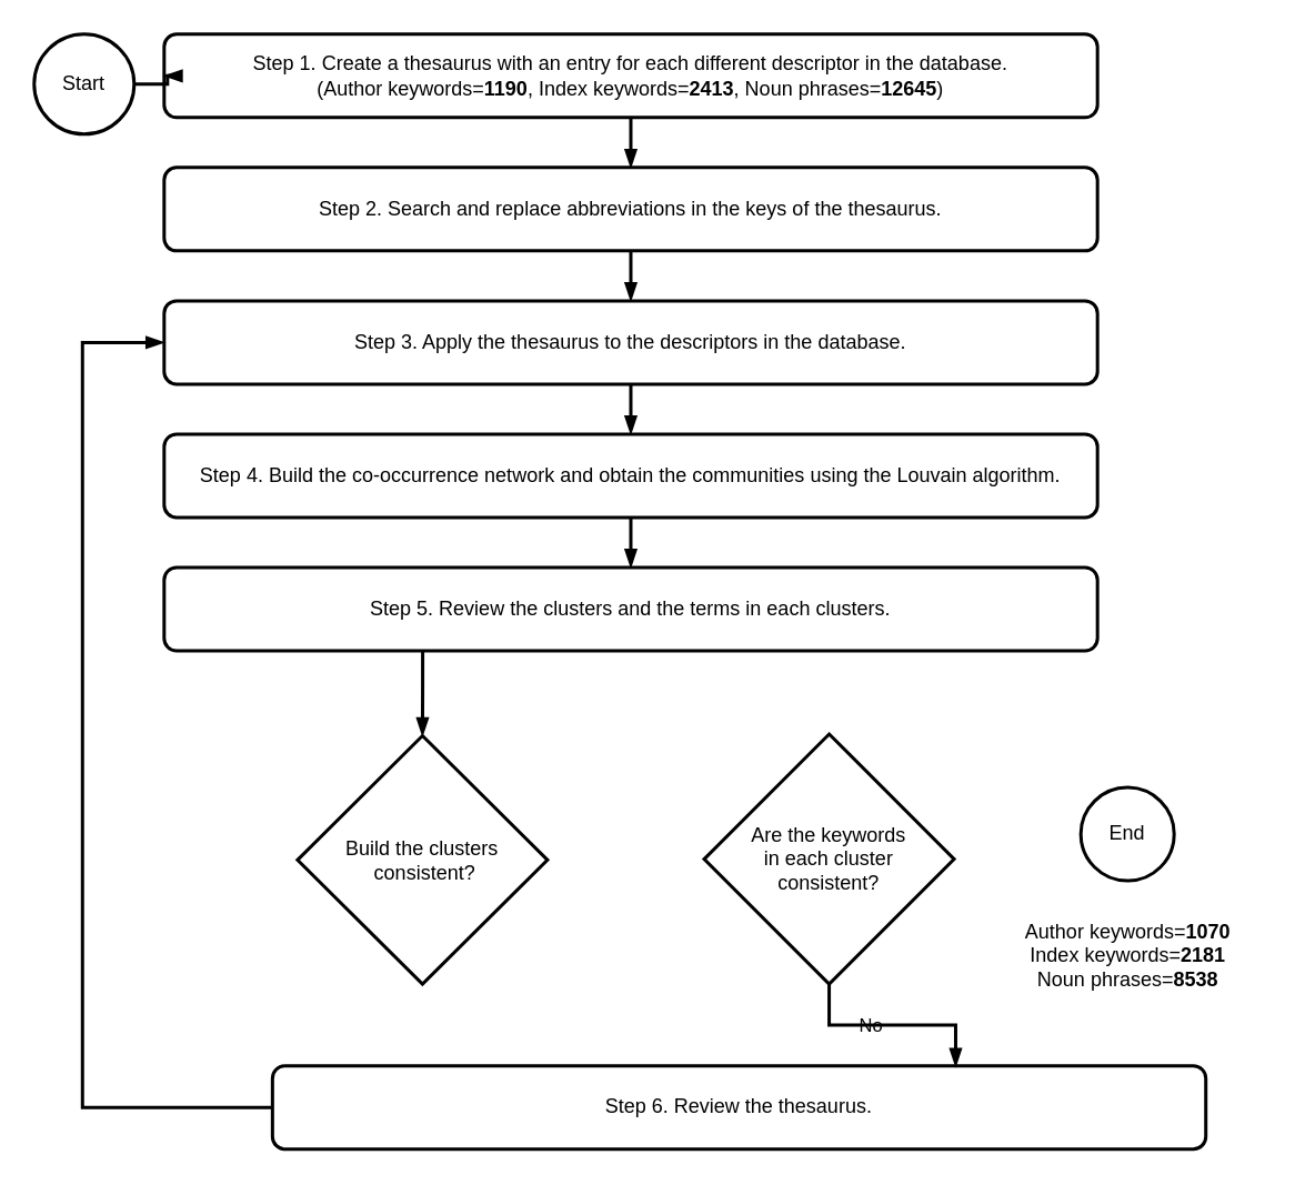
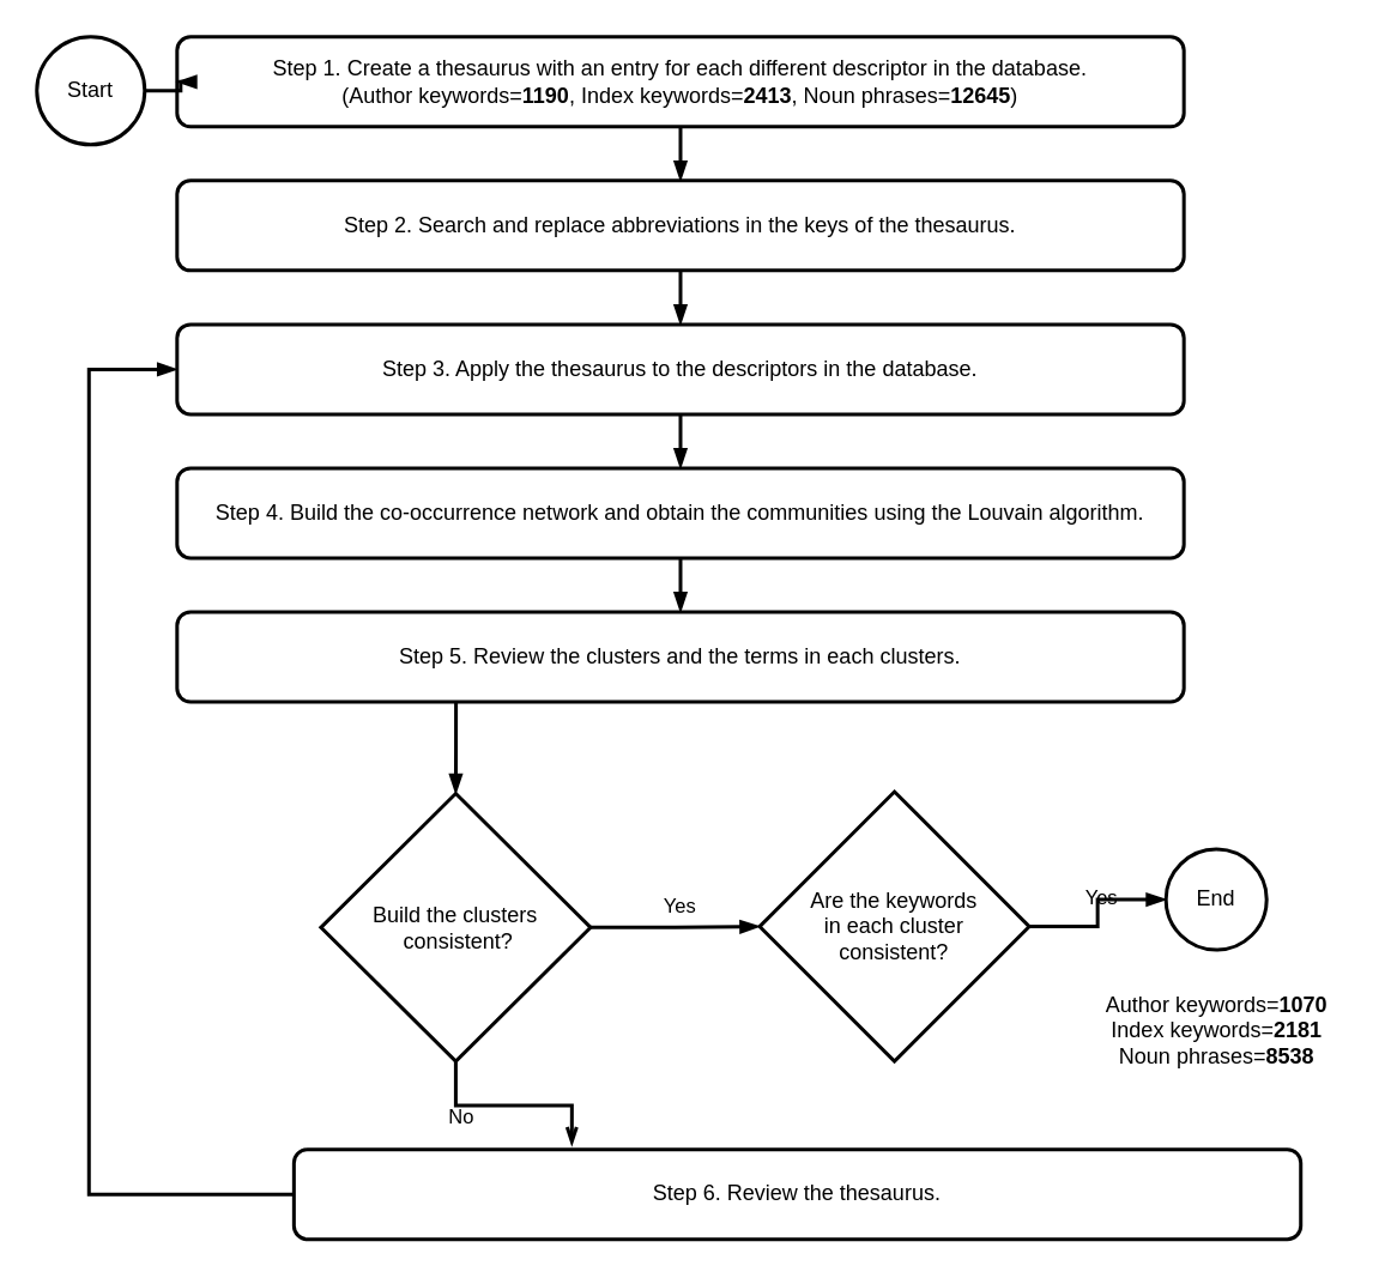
+ <mxCell id="17" style="edgeStyle=orthogonalEdgeStyle;rounded=0;orthogonalLoop=1;jettySize=auto;html=1;entryX=0;entryY=0.5;entryDx=0;entryDy=0;strokeColor=#000000;strokeWidth=2;endArrow=blockThin;endFill=1;" parent="1" source="13" target="16" edge="1"><mxGeometry relative="1" as="geometry" /></mxCell>
+ <mxCell id="18" value="Yes" style="edgeLabel;html=1;align=center;verticalAlign=middle;resizable=0;points=[];fontColor=#000000;labelBackgroundColor=none;" parent="17" vertex="1" connectable="0"><mxGeometry x="-0.086" y="-1" relative="1" as="geometry"><mxPoint y="-13" as="offset" /></mxGeometry></mxCell>
+ <mxCell id="14" style="edgeStyle=orthogonalEdgeStyle;rounded=0;orthogonalLoop=1;jettySize=auto;html=1;entryX=0;entryY=0.5;entryDx=0;entryDy=0;strokeColor=#000000;endArrow=blockThin;endFill=1;strokeWidth=2;" parent="1" source="12" target="13" edge="1"><mxGeometry relative="1" as="geometry" /></mxCell>
+ <mxCell id="15" value="Yes&amp;nbsp;" style="edgeLabel;html=1;align=center;verticalAlign=middle;resizable=0;points=[];fontColor=#000000;labelBackgroundColor=none;" parent="14" vertex="1" connectable="0"><mxGeometry x="0.121" y="1" relative="1" as="geometry"><mxPoint x="-2" y="-11" as="offset" /></mxGeometry></mxCell>
+ <mxCell id="21" style="edgeStyle=orthogonalEdgeStyle;rounded=0;orthogonalLoop=1;jettySize=auto;html=1;entryX=0.276;entryY=-0.045;entryDx=0;entryDy=0;entryPerimeter=0;strokeColor=#000000;strokeWidth=2;endArrow=openThin;endFill=0;" parent="1" source="12" target="20" edge="1"><mxGeometry relative="1" as="geometry" /></mxCell>
+ <mxCell id="22" value="No" style="edgeLabel;html=1;align=center;verticalAlign=middle;resizable=0;points=[];fontColor=#000000;labelBackgroundColor=none;" parent="21" vertex="1" connectable="0"><mxGeometry x="-0.228" relative="1" as="geometry"><mxPoint x="-16" y="6" as="offset" /></mxGeometry></mxCell>
- <mxCell id="23" style="edgeStyle=orthogonalEdgeStyle;rounded=0;orthogonalLoop=1;jettySize=auto;html=1;entryX=0.732;entryY=0.01;entryDx=0;entryDy=0;entryPerimeter=0;strokeWidth=2;endArrow=blockThin;endFill=1;strokeColor=#000000;" parent="1" source="13" target="20" edge="1"><mxGeometry relative="1" as="geometry" /></mxCell>
- <mxCell id="24" value="No" style="edgeLabel;html=1;align=center;verticalAlign=middle;resizable=0;points=[];labelBackgroundColor=none;fontColor=#000000;" parent="23" vertex="1" connectable="0"><mxGeometry x="-0.027" relative="1" as="geometry"><mxPoint x="-12" as="offset" /></mxGeometry></mxCell>
